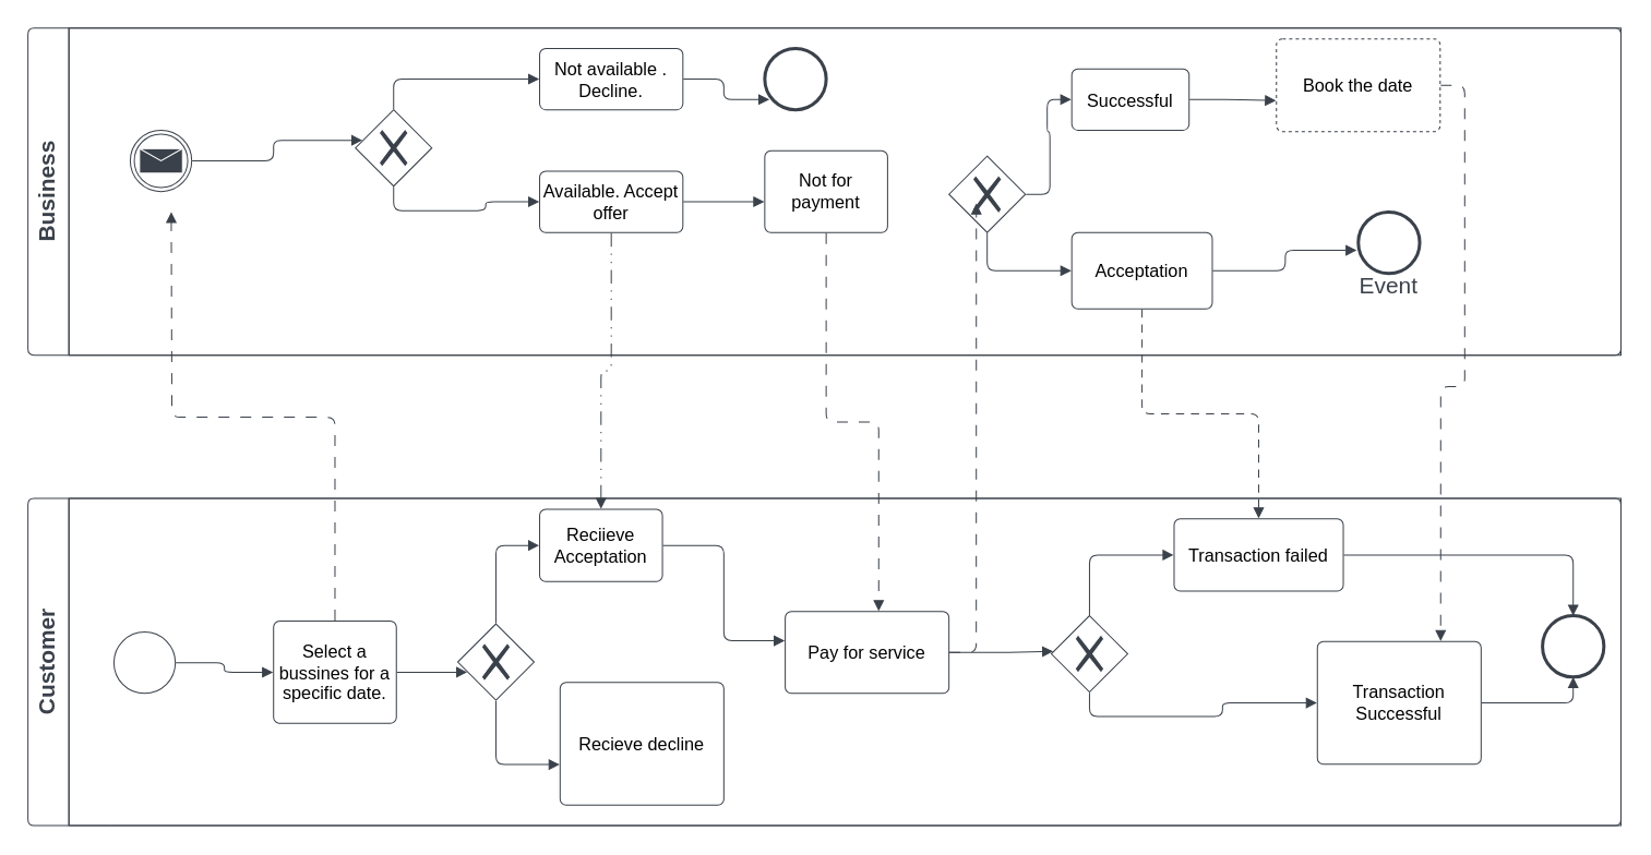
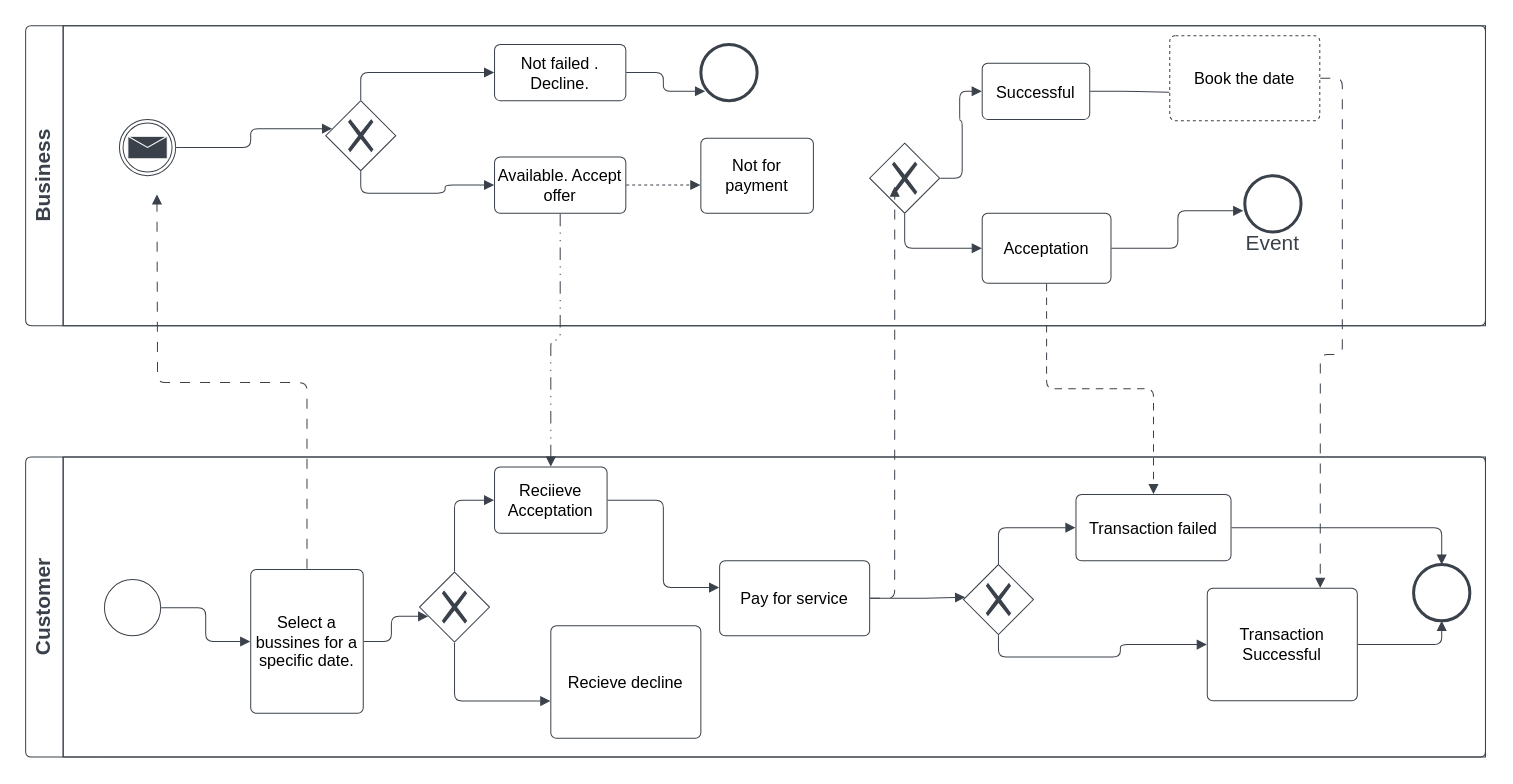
- <mxCell id="12" value="Not available . Decline." style="html=1;overflow=block;blockSpacing=1;whiteSpace=wrap;fontSize=13;spacing=3.8;strokeColor=#3a414a;strokeOpacity=100;rounded=1;absoluteArcSize=1;arcSize=9;strokeWidth=0.8;" vertex="1" parent="1"><mxGeometry x="395" y="35" width="105" height="45" as="geometry" /></mxCell>
+ <mxCell id="12" value="Not failed . Decline." style="html=1;overflow=block;blockSpacing=1;whiteSpace=wrap;fontSize=13;spacing=3.8;strokeColor=#3a414a;strokeOpacity=100;rounded=1;absoluteArcSize=1;arcSize=9;strokeWidth=0.8;" vertex="1" parent="1"><mxGeometry x="395" y="35" width="105" height="45" as="geometry" /></mxCell>
- <mxCell id="45" value="" style="html=1;jettySize=18;whiteSpace=wrap;fontSize=13;strokeColor=#3a414a;strokeOpacity=100;strokeWidth=0.8;rounded=1;arcSize=12;edgeStyle=orthogonalEdgeStyle;startArrow=none;endArrow=block;endFill=1;exitX=1.004;exitY=0.5;exitPerimeter=0;entryX=-0.003;entryY=0.667;entryPerimeter=0;" edge="1" parent="1" source="32" target="44"><mxGeometry width="100" height="100" relative="1" as="geometry"><Array as="points" /></mxGeometry></mxCell>
+ <mxCell id="45" value="" style="html=1;jettySize=18;whiteSpace=wrap;fontSize=13;strokeColor=#3a414a;strokeOpacity=100;strokeWidth=0.8;rounded=1;arcSize=12;edgeStyle=orthogonalEdgeStyle;startArrow=none;endArrow=none;endFill=1;exitX=1.004;exitY=0.5;exitPerimeter=0;entryX=-0.003;entryY=0.667;entryPerimeter=0;" edge="1" parent="1" source="32" target="44"><mxGeometry width="100" height="100" relative="1" as="geometry"><Array as="points" /></mxGeometry></mxCell>
- <mxCell id="25" value="" style="html=1;jettySize=18;whiteSpace=wrap;fontSize=13;strokeColor=#3a414a;strokeOpacity=100;strokeWidth=0.8;rounded=1;arcSize=12;edgeStyle=orthogonalEdgeStyle;startArrow=none;endArrow=block;endFill=1;exitX=1.003;exitY=0.5;exitPerimeter=0;entryX=-0.004;entryY=0.625;entryPerimeter=0;" edge="1" parent="1" source="13" target="24"><mxGeometry width="100" height="100" relative="1" as="geometry"><Array as="points" /></mxGeometry></mxCell>
+ <mxCell id="25" value="" style="html=1;jettySize=18;whiteSpace=wrap;fontSize=13;strokeColor=#3a414a;strokeOpacity=100;strokeWidth=0.8;rounded=1;arcSize=12;edgeStyle=orthogonalEdgeStyle;startArrow=none;endArrow=block;endFill=1;exitX=1.003;exitY=0.5;exitPerimeter=0;entryX=-0.004;entryY=0.625;entryPerimeter=0;dashed=1;" edge="1" parent="1" source="13" target="24"><mxGeometry width="100" height="100" relative="1" as="geometry"><Array as="points" /></mxGeometry></mxCell>
- <mxCell id="39" value="Event" style="html=1;overflow=block;blockSpacing=1;whiteSpace=wrap;shape=mxgraph.bpmn.shape;verticalLabelPosition=bottom;verticalAlign=top;outline=end;fontSize=16.7;fontColor=#3a414a;spacing=0;strokeColor=#3a414a;strokeOpacity=100;rounded=1;absoluteArcSize=1;arcSize=9;strokeWidth=0.8;" vertex="1" parent="1"><mxGeometry x="995" y="155" width="45" height="45" as="geometry" /></mxCell>
+ <mxCell id="39" value="Event" style="html=1;overflow=block;blockSpacing=1;whiteSpace=wrap;shape=mxgraph.bpmn.shape;verticalLabelPosition=bottom;verticalAlign=top;outline=end;fontSize=16.7;fontColor=#3a414a;spacing=0;strokeColor=#3a414a;strokeOpacity=100;rounded=1;absoluteArcSize=1;arcSize=9;strokeWidth=0.8;" vertex="1" parent="1"><mxGeometry x="995" y="140" width="45" height="45" as="geometry" /></mxCell>
- <mxCell id="27" value="" style="html=1;jettySize=18;whiteSpace=wrap;fontSize=13;strokeColor=#3a414a;strokeOpacity=100;dashed=1;fixDash=1;dashPattern=8 8;strokeWidth=0.8;rounded=1;arcSize=12;edgeStyle=orthogonalEdgeStyle;startArrow=none;endArrow=block;endFill=1;exitX=0.5;exitY=1.006;exitPerimeter=0;entryX=0.571;entryY=-0.006;entryPerimeter=0;" edge="1" parent="1" source="24" target="26"><mxGeometry width="100" height="100" relative="1" as="geometry"><Array as="points" /></mxGeometry></mxCell>
- <mxCell id="41" value="Transaction failed" style="html=1;overflow=block;blockSpacing=1;whiteSpace=wrap;fontSize=13;spacing=3.8;strokeColor=#3a414a;strokeOpacity=100;rounded=1;absoluteArcSize=1;arcSize=9;strokeWidth=0.8;" vertex="1" parent="1"><mxGeometry x="860" y="380" width="124" height="53" as="geometry" /></mxCell>
+ <mxCell id="41" value="Transaction failed" style="html=1;overflow=block;blockSpacing=1;whiteSpace=wrap;fontSize=13;spacing=3.8;strokeColor=#3a414a;strokeOpacity=100;rounded=1;absoluteArcSize=1;arcSize=9;strokeWidth=0.8;" vertex="1" parent="1"><mxGeometry x="860" y="395" width="124" height="53" as="geometry" /></mxCell>
- <mxCell id="7" value="Select a bussines for a specific date." style="html=1;overflow=block;blockSpacing=1;whiteSpace=wrap;fontSize=13;spacing=3.8;strokeColor=#3a414a;strokeOpacity=100;rounded=1;absoluteArcSize=1;arcSize=9;strokeWidth=0.8;" vertex="1" parent="1"><mxGeometry x="200" y="455" width="90" height="75" as="geometry" /></mxCell>
+ <mxCell id="7" value="Select a bussines for a specific date." style="html=1;overflow=block;blockSpacing=1;whiteSpace=wrap;fontSize=13;spacing=3.8;strokeColor=#3a414a;strokeOpacity=100;rounded=1;absoluteArcSize=1;arcSize=9;strokeWidth=0.8;" vertex="1" parent="1"><mxGeometry x="200" y="455" width="90" height="115" as="geometry" /></mxCell>
- <mxCell id="20" value="Recieve decline" style="html=1;overflow=block;blockSpacing=1;whiteSpace=wrap;fontSize=13;spacing=3.8;strokeColor=#3a414a;strokeOpacity=100;rounded=1;absoluteArcSize=1;arcSize=9;strokeWidth=0.8;" vertex="1" parent="1"><mxGeometry x="410" y="500" width="120" height="90" as="geometry" /></mxCell>
+ <mxCell id="20" value="Recieve decline" style="html=1;overflow=block;blockSpacing=1;whiteSpace=wrap;fontSize=13;spacing=3.8;strokeColor=#3a414a;strokeOpacity=100;rounded=1;absoluteArcSize=1;arcSize=9;strokeWidth=0.8;" vertex="1" parent="1"><mxGeometry x="440" y="500" width="120" height="90" as="geometry" /></mxCell>
